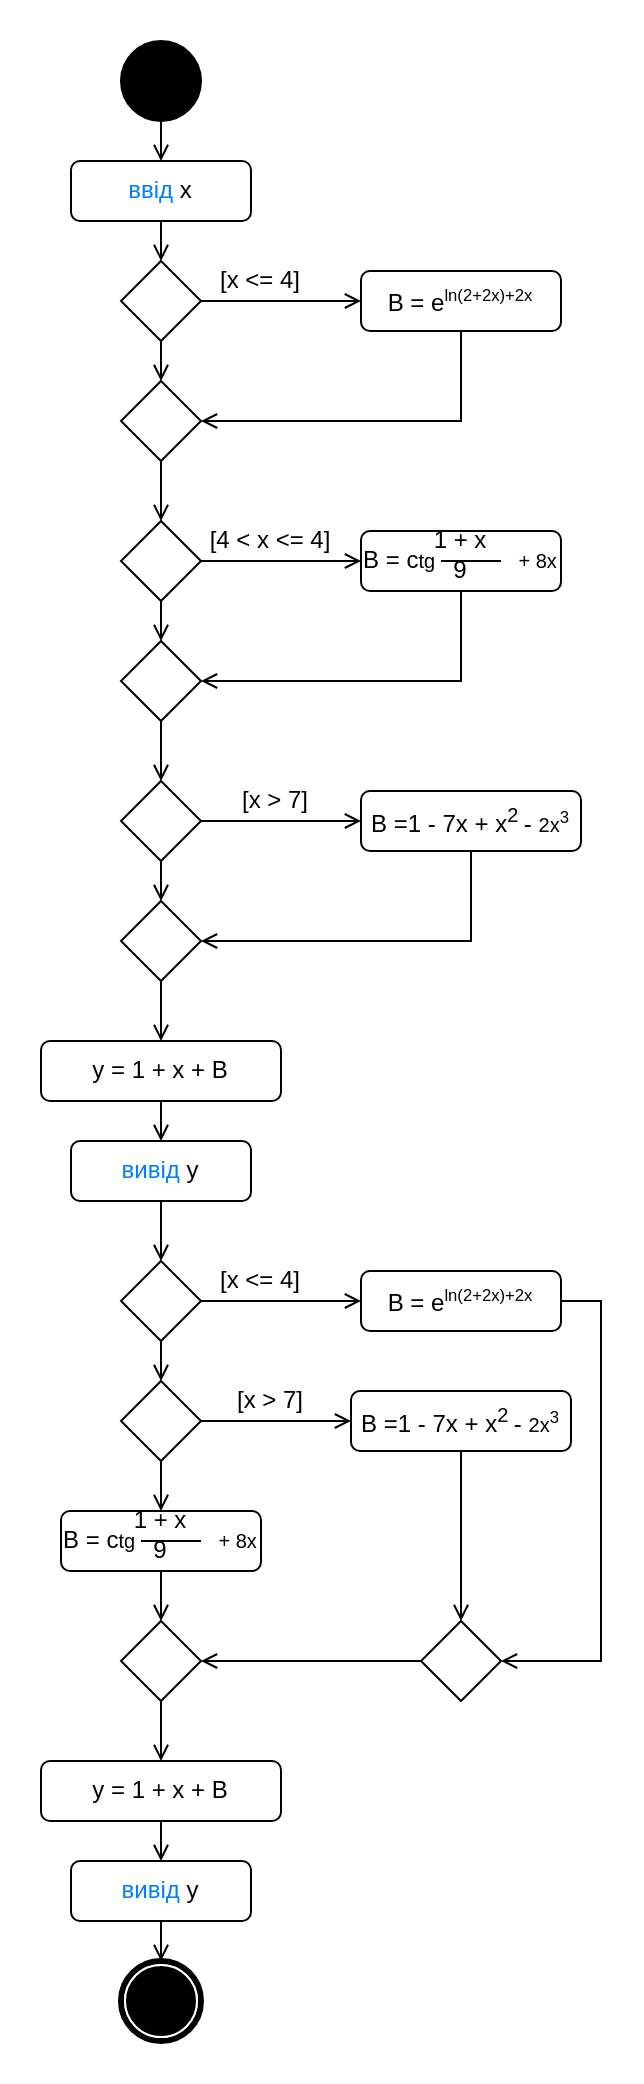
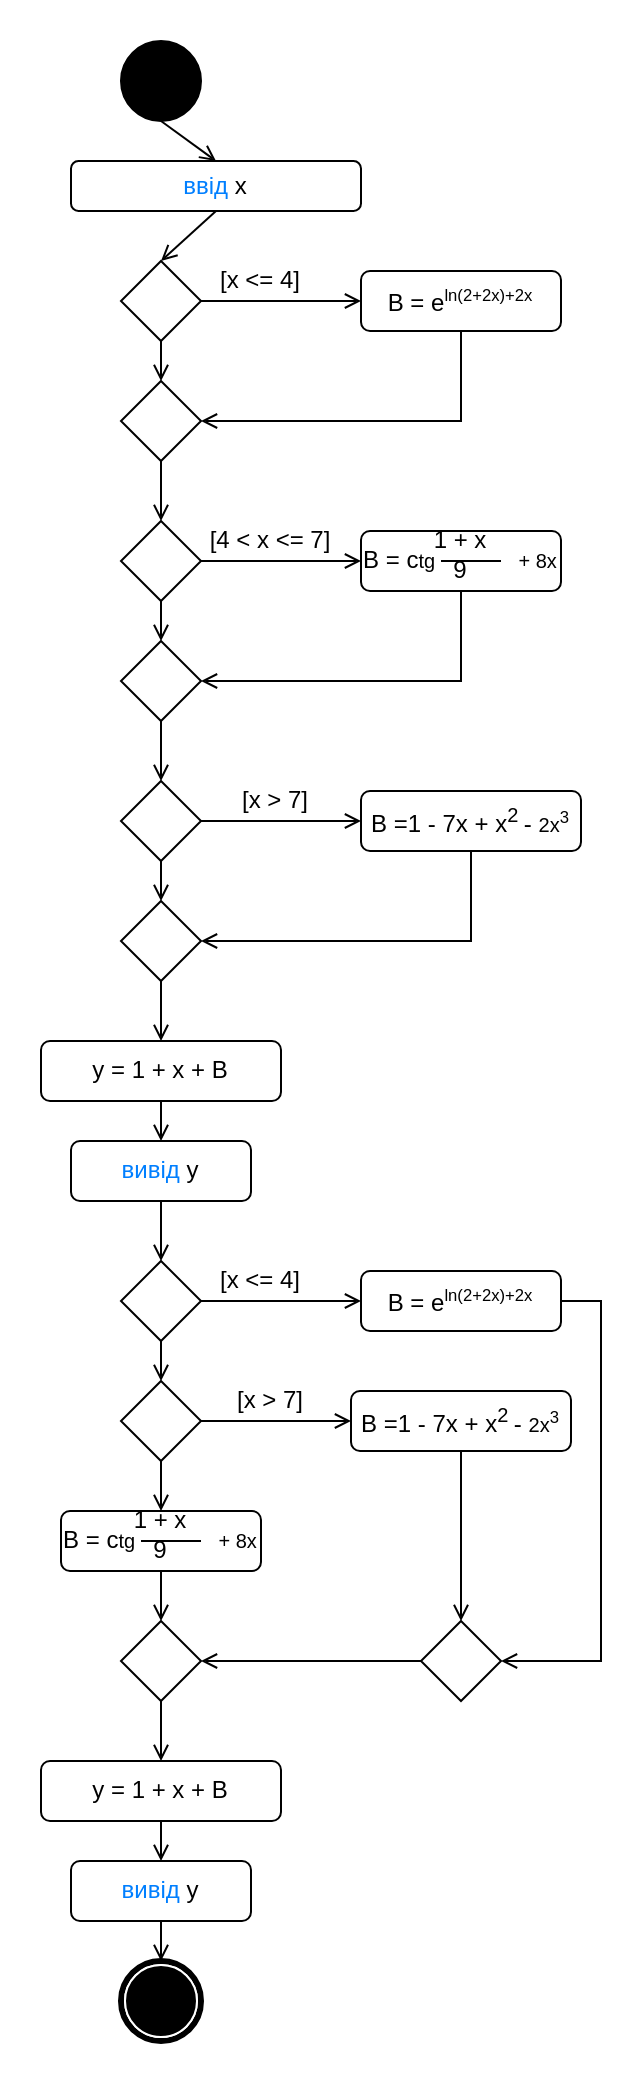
- <mxCell id="6" value="&lt;font color=&quot;#007fff&quot;&gt;ввід&lt;/font&gt; x" style="rounded=1;whiteSpace=wrap;html=1;hachureGap=4;pointerEvents=0;" parent="1" vertex="1"><mxGeometry x="35" y="80" width="90" height="30" as="geometry" /></mxCell>
+ <mxCell id="6" value="&lt;font color=&quot;#007fff&quot;&gt;ввід&lt;/font&gt; x" style="rounded=1;whiteSpace=wrap;html=1;hachureGap=4;pointerEvents=0;" parent="1" vertex="1"><mxGeometry x="35" y="80" width="145" height="25" as="geometry" /></mxCell>
- <mxCell id="32" value="[4 &amp;lt; x &amp;lt;= 4]" style="text;html=1;strokeColor=none;fillColor=none;align=center;verticalAlign=middle;whiteSpace=wrap;rounded=0;hachureGap=4;pointerEvents=0;" parent="1" vertex="1"><mxGeometry x="85" y="260" width="100" height="20" as="geometry" /></mxCell>
+ <mxCell id="32" value="[4 &amp;lt; x &amp;lt;= 7]" style="text;html=1;strokeColor=none;fillColor=none;align=center;verticalAlign=middle;whiteSpace=wrap;rounded=0;hachureGap=4;pointerEvents=0;" parent="1" vertex="1"><mxGeometry x="85" y="260" width="100" height="20" as="geometry" /></mxCell>
